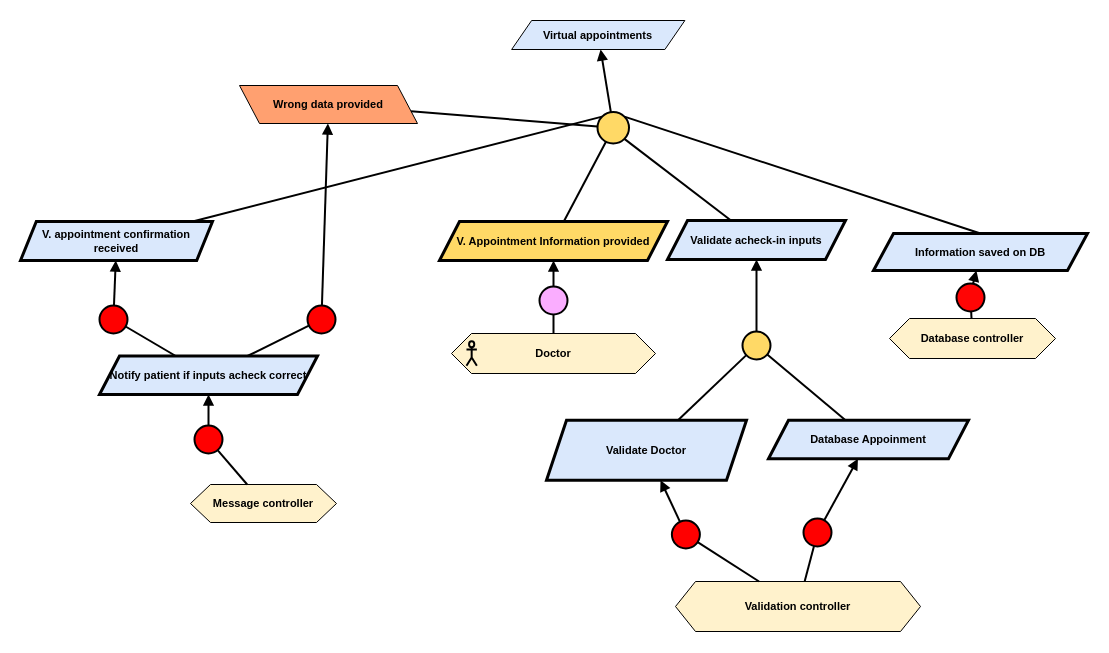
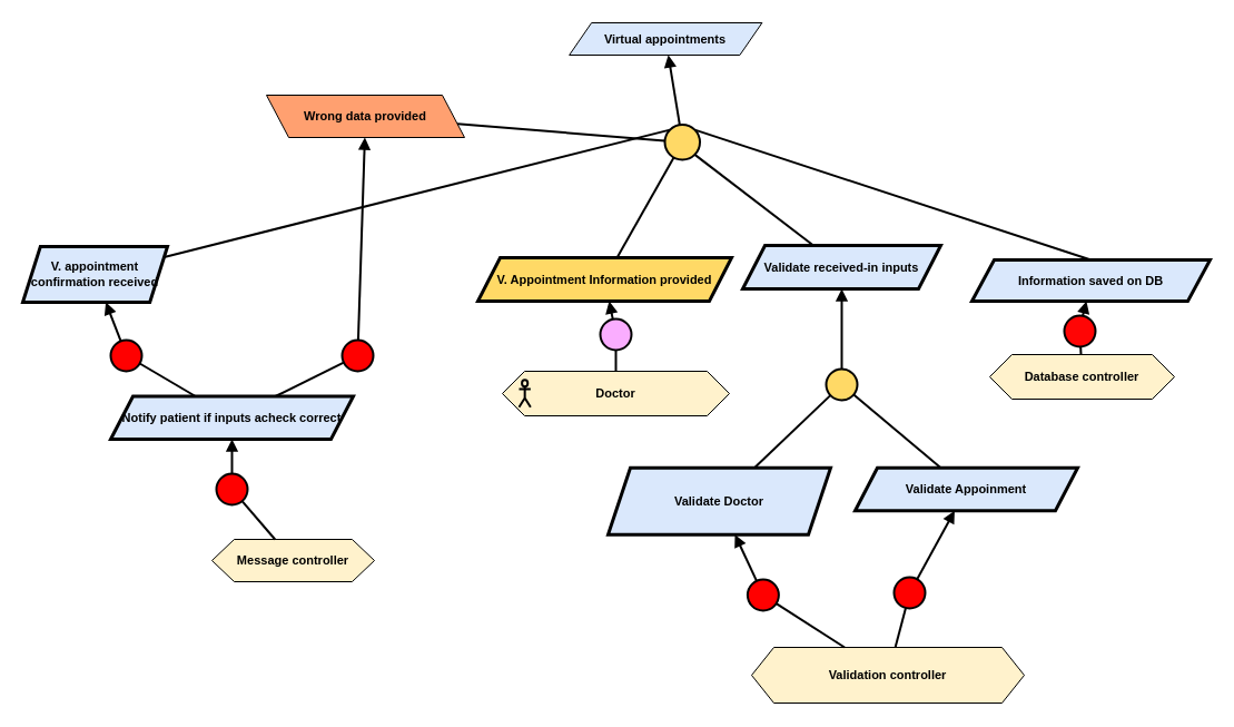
- <mxCell id="4" value="&lt;b&gt;V. appointment confirmation received&lt;/b&gt;" style="shape=parallelogram;perimeter=parallelogramPerimeter;whiteSpace=wrap;html=1;fixedSize=1;fillColor=#dae8fc;strokeColor=#000000;strokeWidth=3;fontFamily=Helvetica;fontSize=11;fontColor=default;labelBackgroundColor=none;size=15.809;" parent="1" vertex="1"><mxGeometry x="20" y="221" width="192" height="39" as="geometry" /></mxCell>
+ <mxCell id="4" value="&lt;b&gt;V. appointment confirmation received&lt;/b&gt;" style="shape=parallelogram;perimeter=parallelogramPerimeter;whiteSpace=wrap;html=1;fixedSize=1;fillColor=#dae8fc;strokeColor=#000000;strokeWidth=3;fontFamily=Helvetica;fontSize=11;fontColor=default;labelBackgroundColor=none;size=15.809;" parent="1" vertex="1"><mxGeometry x="20" y="221" width="130" height="50" as="geometry" /></mxCell>
- <mxCell id="5" value="&lt;b&gt;V. Appointment Information provided&lt;/b&gt;" style="shape=parallelogram;perimeter=parallelogramPerimeter;whiteSpace=wrap;html=1;fixedSize=1;fillColor=#FFD966;strokeColor=#000000;strokeWidth=3;fontFamily=Helvetica;fontSize=11;fontColor=default;labelBackgroundColor=none;" parent="1" vertex="1"><mxGeometry x="439" y="221" width="228" height="39" as="geometry" /></mxCell>
+ <mxCell id="5" value="&lt;b&gt;V. Appointment Information provided&lt;/b&gt;" style="shape=parallelogram;perimeter=parallelogramPerimeter;whiteSpace=wrap;html=1;fixedSize=1;fillColor=#FFD966;strokeColor=#000000;strokeWidth=3;fontFamily=Helvetica;fontSize=11;fontColor=default;labelBackgroundColor=none;" parent="1" vertex="1"><mxGeometry x="429" y="231" width="228" height="39" as="geometry" /></mxCell>
- <mxCell id="6" value="&lt;b&gt;Validate acheck-in inputs&lt;/b&gt;" style="shape=parallelogram;perimeter=parallelogramPerimeter;whiteSpace=wrap;html=1;fixedSize=1;fillColor=#dae8fc;strokeColor=#000000;strokeWidth=3;fontFamily=Helvetica;fontSize=11;fontColor=default;labelBackgroundColor=none;" parent="1" vertex="1"><mxGeometry x="667" y="220" width="178" height="39" as="geometry" /></mxCell>
+ <mxCell id="6" value="&lt;b&gt;Validate received-in inputs&lt;/b&gt;" style="shape=parallelogram;perimeter=parallelogramPerimeter;whiteSpace=wrap;html=1;fixedSize=1;fillColor=#dae8fc;strokeColor=#000000;strokeWidth=3;fontFamily=Helvetica;fontSize=11;fontColor=default;labelBackgroundColor=none;" parent="1" vertex="1"><mxGeometry x="667" y="220" width="178" height="39" as="geometry" /></mxCell>
- <mxCell id="21" value="&lt;b&gt;Database Appoinment&lt;/b&gt;" style="shape=parallelogram;perimeter=parallelogramPerimeter;whiteSpace=wrap;html=1;fixedSize=1;fillColor=#dae8fc;strokeColor=#000000;strokeWidth=3;fontFamily=Helvetica;fontSize=11;fontColor=default;labelBackgroundColor=none;" parent="1" vertex="1"><mxGeometry x="768" y="419.75" width="200" height="38.5" as="geometry" /></mxCell>
+ <mxCell id="21" value="&lt;b&gt;Validate Appoinment&lt;/b&gt;" style="shape=parallelogram;perimeter=parallelogramPerimeter;whiteSpace=wrap;html=1;fixedSize=1;fillColor=#dae8fc;strokeColor=#000000;strokeWidth=3;fontFamily=Helvetica;fontSize=11;fontColor=default;labelBackgroundColor=none;" parent="1" vertex="1"><mxGeometry x="768" y="419.75" width="200" height="38.5" as="geometry" /></mxCell>
